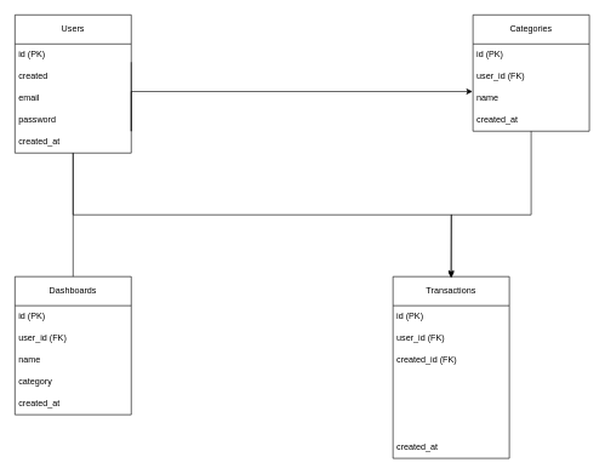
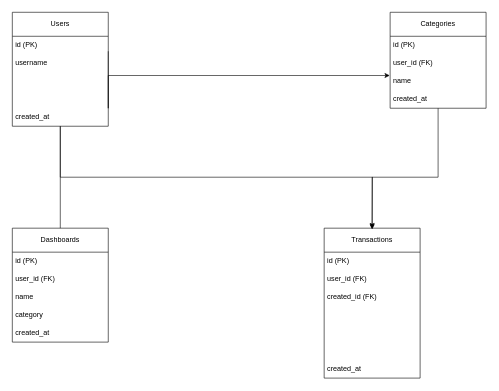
- <mxCell id="3" value="&amp;nbsp;created" style="text;html=1;whiteSpace=wrap;" parent="2" vertex="1"><mxGeometry y="70" width="160" height="30" as="geometry" /></mxCell>
+ <mxCell id="3" value="&amp;nbsp;username" style="text;html=1;whiteSpace=wrap;" parent="2" vertex="1"><mxGeometry y="70" width="160" height="30" as="geometry" /></mxCell>
- <mxCell id="4" value="&amp;nbsp;email" style="text;html=1;whiteSpace=wrap;" parent="2" vertex="1"><mxGeometry y="100" width="160" height="30" as="geometry" /></mxCell>
- <mxCell id="5" value="&amp;nbsp;password" style="text;html=1;whiteSpace=wrap;" parent="2" vertex="1"><mxGeometry y="130" width="160" height="30" as="geometry" /></mxCell>
